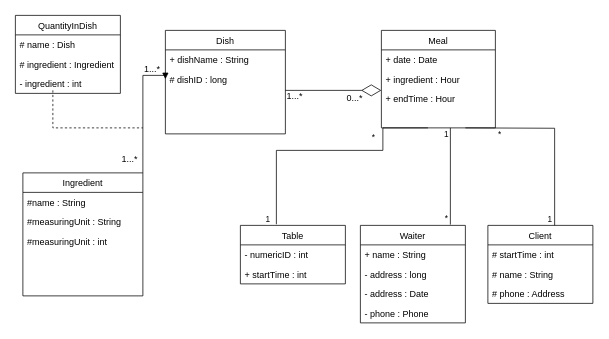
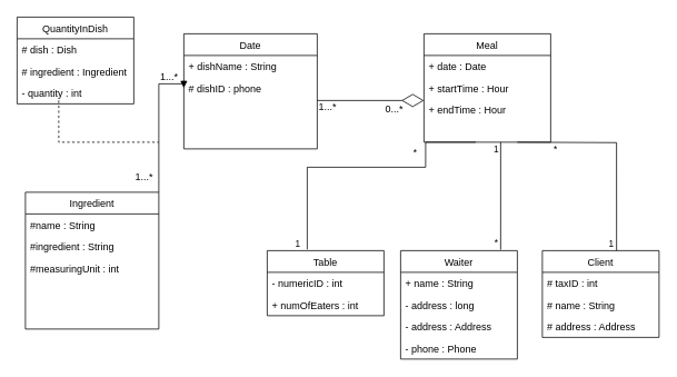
- <mxCell id="2" value="Dish" style="swimlane;fontStyle=0;align=center;verticalAlign=top;childLayout=stackLayout;horizontal=1;startSize=26;horizontalStack=0;resizeParent=1;resizeLast=0;collapsible=1;marginBottom=0;rounded=0;shadow=0;strokeWidth=1;" parent="1" vertex="1"><mxGeometry x="220" y="40" width="160" height="138" as="geometry"><mxRectangle x="230" y="140" width="160" height="26" as="alternateBounds" /></mxGeometry></mxCell>
+ <mxCell id="2" value="Date" style="swimlane;fontStyle=0;align=center;verticalAlign=top;childLayout=stackLayout;horizontal=1;startSize=26;horizontalStack=0;resizeParent=1;resizeLast=0;collapsible=1;marginBottom=0;rounded=0;shadow=0;strokeWidth=1;" parent="1" vertex="1"><mxGeometry x="220" y="40" width="160" height="138" as="geometry"><mxRectangle x="230" y="140" width="160" height="26" as="alternateBounds" /></mxGeometry></mxCell>
- <mxCell id="21" value="# name : Dish" style="text;strokeColor=none;fillColor=none;align=left;verticalAlign=top;spacingLeft=4;spacingRight=4;overflow=hidden;rotatable=0;points=[[0,0.5],[1,0.5]];portConstraint=eastwest;" vertex="1" parent="20"><mxGeometry y="26" width="140" height="26" as="geometry" /></mxCell>
+ <mxCell id="21" value="# dish : Dish" style="text;strokeColor=none;fillColor=none;align=left;verticalAlign=top;spacingLeft=4;spacingRight=4;overflow=hidden;rotatable=0;points=[[0,0.5],[1,0.5]];portConstraint=eastwest;" vertex="1" parent="20"><mxGeometry y="26" width="140" height="26" as="geometry" /></mxCell>
- <mxCell id="4" value="# dishID : long" style="text;align=left;verticalAlign=top;spacingLeft=4;spacingRight=4;overflow=hidden;rotatable=0;points=[[0,0.5],[1,0.5]];portConstraint=eastwest;rounded=0;shadow=0;html=0;" parent="2" vertex="1"><mxGeometry y="52" width="160" height="26" as="geometry" /></mxCell>
+ <mxCell id="4" value="# dishID : phone" style="text;align=left;verticalAlign=top;spacingLeft=4;spacingRight=4;overflow=hidden;rotatable=0;points=[[0,0.5],[1,0.5]];portConstraint=eastwest;rounded=0;shadow=0;html=0;" parent="2" vertex="1"><mxGeometry y="52" width="160" height="26" as="geometry" /></mxCell>
- <mxCell id="11" value="+ ingredient : Hour" style="text;align=left;verticalAlign=top;spacingLeft=4;spacingRight=4;overflow=hidden;rotatable=0;points=[[0,0.5],[1,0.5]];portConstraint=eastwest;rounded=0;shadow=0;html=0;" parent="9" vertex="1"><mxGeometry y="52" width="152" height="26" as="geometry" /></mxCell>
+ <mxCell id="11" value="+ startTime : Hour" style="text;align=left;verticalAlign=top;spacingLeft=4;spacingRight=4;overflow=hidden;rotatable=0;points=[[0,0.5],[1,0.5]];portConstraint=eastwest;rounded=0;shadow=0;html=0;" parent="9" vertex="1"><mxGeometry y="52" width="152" height="26" as="geometry" /></mxCell>
- <mxCell id="23" value="- ingredient : int" style="text;strokeColor=none;fillColor=none;align=left;verticalAlign=top;spacingLeft=4;spacingRight=4;overflow=hidden;rotatable=0;points=[[0,0.5],[1,0.5]];portConstraint=eastwest;" vertex="1" parent="20"><mxGeometry y="78" width="140" height="26" as="geometry" /></mxCell>
+ <mxCell id="23" value="- quantity : int" style="text;strokeColor=none;fillColor=none;align=left;verticalAlign=top;spacingLeft=4;spacingRight=4;overflow=hidden;rotatable=0;points=[[0,0.5],[1,0.5]];portConstraint=eastwest;" vertex="1" parent="20"><mxGeometry y="78" width="140" height="26" as="geometry" /></mxCell>
- <mxCell id="7" value="#measuringUnit : String" style="text;align=left;verticalAlign=top;spacingLeft=4;spacingRight=4;overflow=hidden;rotatable=0;points=[[0,0.5],[1,0.5]];portConstraint=eastwest;rounded=0;shadow=0;html=0;" parent="5" vertex="1"><mxGeometry y="52" width="160" height="26" as="geometry" /></mxCell>
+ <mxCell id="7" value="#ingredient : String" style="text;align=left;verticalAlign=top;spacingLeft=4;spacingRight=4;overflow=hidden;rotatable=0;points=[[0,0.5],[1,0.5]];portConstraint=eastwest;rounded=0;shadow=0;html=0;" parent="5" vertex="1"><mxGeometry y="52" width="160" height="26" as="geometry" /></mxCell>
- <mxCell id="31" value="# startTime : int" style="text;strokeColor=none;fillColor=none;align=left;verticalAlign=top;spacingLeft=4;spacingRight=4;overflow=hidden;rotatable=0;points=[[0,0.5],[1,0.5]];portConstraint=eastwest;" vertex="1" parent="30"><mxGeometry y="26" width="140" height="26" as="geometry" /></mxCell>
+ <mxCell id="31" value="# taxID : int" style="text;strokeColor=none;fillColor=none;align=left;verticalAlign=top;spacingLeft=4;spacingRight=4;overflow=hidden;rotatable=0;points=[[0,0.5],[1,0.5]];portConstraint=eastwest;" vertex="1" parent="30"><mxGeometry y="26" width="140" height="26" as="geometry" /></mxCell>
- <mxCell id="36" value="+ startTime : int" style="text;strokeColor=none;fillColor=none;align=left;verticalAlign=top;spacingLeft=4;spacingRight=4;overflow=hidden;rotatable=0;points=[[0,0.5],[1,0.5]];portConstraint=eastwest;" vertex="1" parent="34"><mxGeometry y="52" width="140" height="26" as="geometry" /></mxCell>
+ <mxCell id="36" value="+ numOfEaters : int" style="text;strokeColor=none;fillColor=none;align=left;verticalAlign=top;spacingLeft=4;spacingRight=4;overflow=hidden;rotatable=0;points=[[0,0.5],[1,0.5]];portConstraint=eastwest;" vertex="1" parent="34"><mxGeometry y="52" width="140" height="26" as="geometry" /></mxCell>
- <mxCell id="28" value="- address : Date" style="text;strokeColor=none;fillColor=none;align=left;verticalAlign=top;spacingLeft=4;spacingRight=4;overflow=hidden;rotatable=0;points=[[0,0.5],[1,0.5]];portConstraint=eastwest;" vertex="1" parent="25"><mxGeometry y="78" width="140" height="26" as="geometry" /></mxCell>
+ <mxCell id="28" value="- address : Address" style="text;strokeColor=none;fillColor=none;align=left;verticalAlign=top;spacingLeft=4;spacingRight=4;overflow=hidden;rotatable=0;points=[[0,0.5],[1,0.5]];portConstraint=eastwest;" vertex="1" parent="25"><mxGeometry y="78" width="140" height="26" as="geometry" /></mxCell>
- <mxCell id="33" value="# phone : Address" style="text;strokeColor=none;fillColor=none;align=left;verticalAlign=top;spacingLeft=4;spacingRight=4;overflow=hidden;rotatable=0;points=[[0,0.5],[1,0.5]];portConstraint=eastwest;" vertex="1" parent="30"><mxGeometry y="78" width="140" height="26" as="geometry" /></mxCell>
+ <mxCell id="33" value="# address : Address" style="text;strokeColor=none;fillColor=none;align=left;verticalAlign=top;spacingLeft=4;spacingRight=4;overflow=hidden;rotatable=0;points=[[0,0.5],[1,0.5]];portConstraint=eastwest;" vertex="1" parent="30"><mxGeometry y="78" width="140" height="26" as="geometry" /></mxCell>
